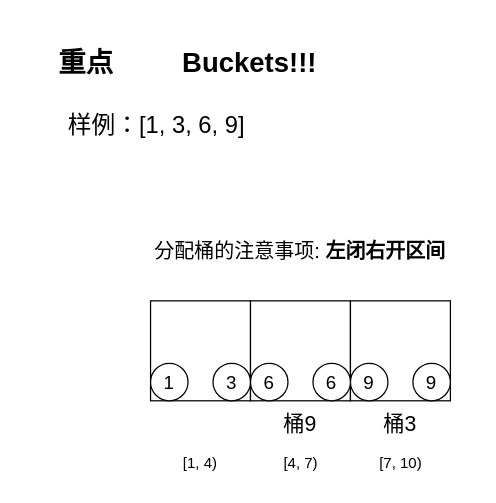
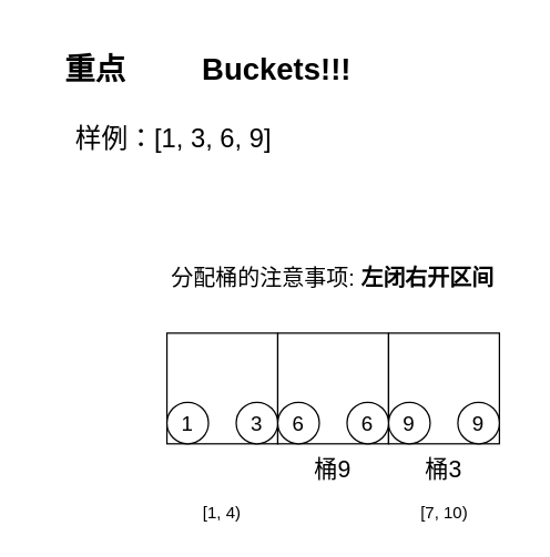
- <mxCell id="10" value="[4, 7)" style="text;html=1;align=center;verticalAlign=middle;resizable=0;points=[];autosize=1;" vertex="1" parent="1"><mxGeometry x="220" y="360" width="40" height="20" as="geometry" /></mxCell>
